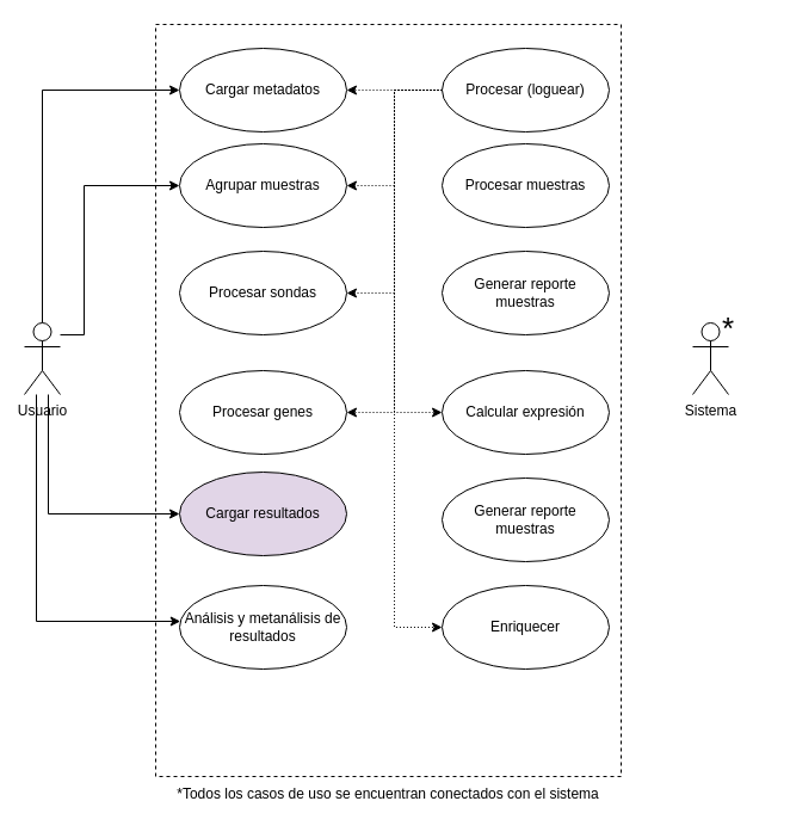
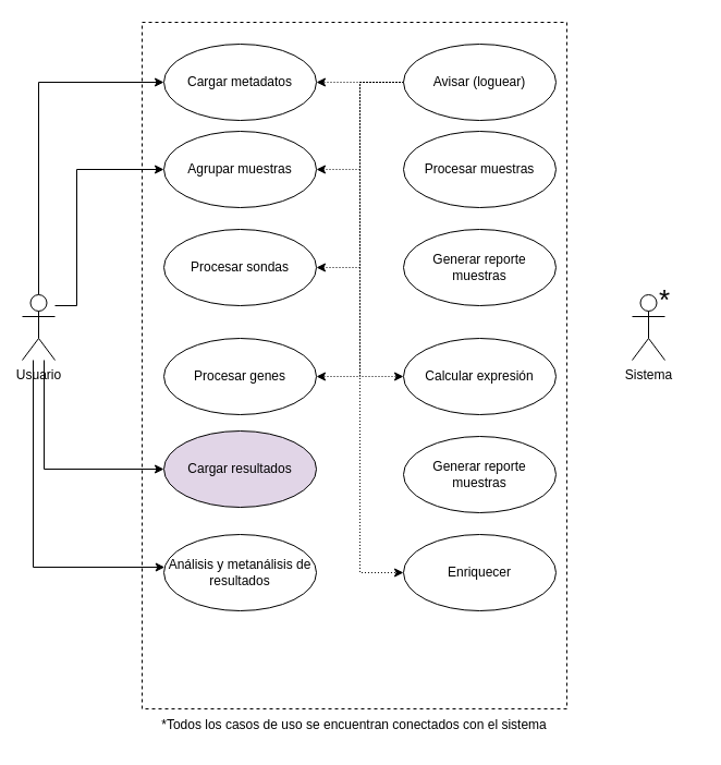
- <mxCell id="18" value="Procesar (loguear)" style="ellipse;whiteSpace=wrap;html=1;" vertex="1" parent="1"><mxGeometry x="370" y="40" width="140" height="70" as="geometry" /></mxCell>
+ <mxCell id="18" value="Avisar (loguear)" style="ellipse;whiteSpace=wrap;html=1;" vertex="1" parent="1"><mxGeometry x="370" y="40" width="140" height="70" as="geometry" /></mxCell>
